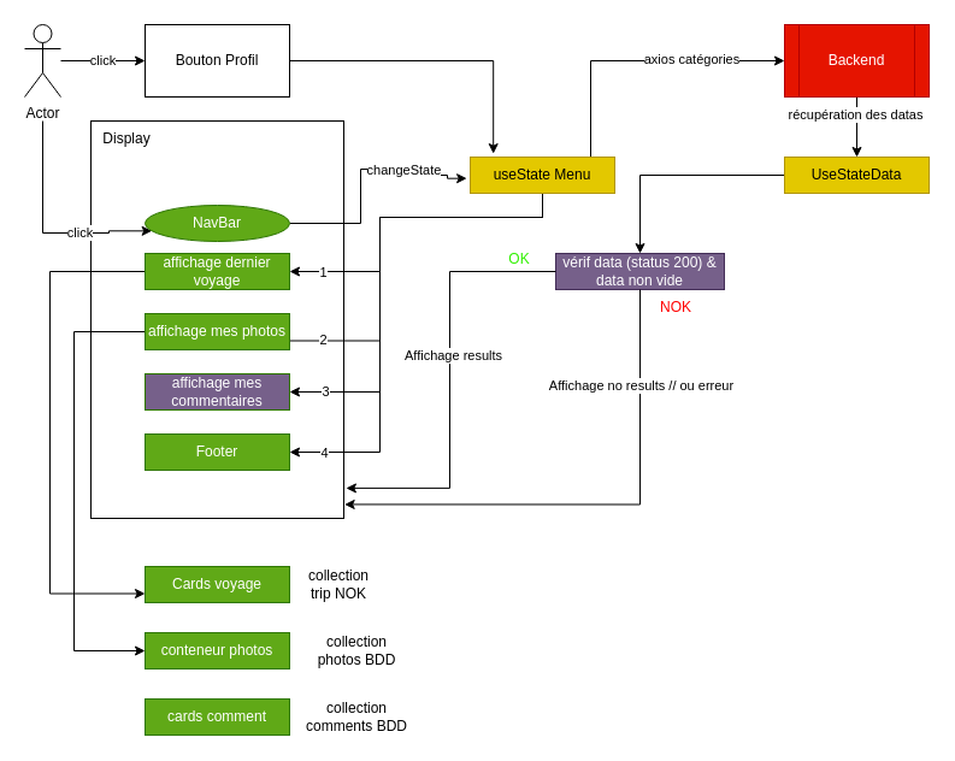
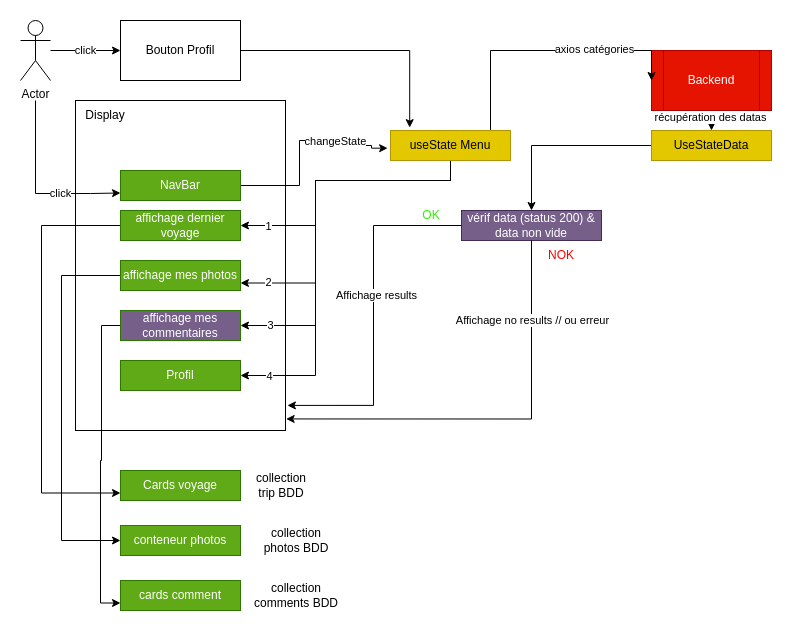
- <mxCell id="11" value="Backend" style="shape=process;whiteSpace=wrap;html=1;backgroundOutline=1;fillColor=#e51400;fontColor=#ffffff;strokeColor=#B20000;" parent="1" vertex="1"><mxGeometry x="651" y="20" width="120" height="60" as="geometry" /></mxCell>
+ <mxCell id="11" value="Backend" style="shape=process;whiteSpace=wrap;html=1;backgroundOutline=1;fillColor=#e51400;fontColor=#ffffff;strokeColor=#B20000;" parent="1" vertex="1"><mxGeometry x="651" y="50" width="120" height="60" as="geometry" /></mxCell>
- <mxCell id="14" value="NavBar" style="ellipse;whiteSpace=wrap;html=1;fillColor=#60a917;fontColor=#ffffff;strokeColor=#2D7600;" vertex="1" parent="1"><mxGeometry x="120" y="170" width="120" height="30" as="geometry" /></mxCell>
+ <mxCell id="14" value="NavBar" style="rounded=0;whiteSpace=wrap;html=1;fillColor=#60a917;fontColor=#ffffff;strokeColor=#2D7600;" vertex="1" parent="1"><mxGeometry x="120" y="170" width="120" height="30" as="geometry" /></mxCell>
- <mxCell id="17" style="edgeStyle=orthogonalEdgeStyle;rounded=0;orthogonalLoop=1;jettySize=auto;html=1;entryX=1;entryY=0.75;entryDx=0;entryDy=0;endArrow=none;" edge="1" parent="1" source="25" target="31"><mxGeometry relative="1" as="geometry"><Array as="points"><mxPoint x="450" y="180" /><mxPoint x="315" y="180" /><mxPoint x="315" y="283" /></Array></mxGeometry></mxCell>
+ <mxCell id="17" style="edgeStyle=orthogonalEdgeStyle;rounded=0;orthogonalLoop=1;jettySize=auto;html=1;entryX=1;entryY=0.75;entryDx=0;entryDy=0;" edge="1" parent="1" source="25" target="31"><mxGeometry relative="1" as="geometry"><Array as="points"><mxPoint x="450" y="180" /><mxPoint x="315" y="180" /><mxPoint x="315" y="283" /></Array></mxGeometry></mxCell>
- <mxCell id="34" value="Footer" style="rounded=0;whiteSpace=wrap;html=1;fillColor=#60a917;fontColor=#ffffff;strokeColor=#2D7600;" vertex="1" parent="1"><mxGeometry x="120" y="360" width="120" height="30" as="geometry" /></mxCell>
+ <mxCell id="34" value="Profil" style="rounded=0;whiteSpace=wrap;html=1;fillColor=#60a917;fontColor=#ffffff;strokeColor=#2D7600;" vertex="1" parent="1"><mxGeometry x="120" y="360" width="120" height="30" as="geometry" /></mxCell>
+ <mxCell id="32" style="edgeStyle=orthogonalEdgeStyle;rounded=0;orthogonalLoop=1;jettySize=auto;html=1;entryX=0;entryY=0.75;entryDx=0;entryDy=0;" edge="1" parent="1" source="33" target="41"><mxGeometry relative="1" as="geometry"><Array as="points"><mxPoint x="101" y="325" /><mxPoint x="101" y="460" /><mxPoint x="100" y="460" /><mxPoint x="100" y="603" /></Array></mxGeometry></mxCell>
- <mxCell id="38" value="collection trip NOK" style="text;html=1;align=center;verticalAlign=middle;whiteSpace=wrap;rounded=0;" vertex="1" parent="1"><mxGeometry x="251" y="470" width="60" height="30" as="geometry" /></mxCell>
+ <mxCell id="38" value="collection trip BDD" style="text;html=1;align=center;verticalAlign=middle;whiteSpace=wrap;rounded=0;" vertex="1" parent="1"><mxGeometry x="251" y="470" width="60" height="30" as="geometry" /></mxCell>
